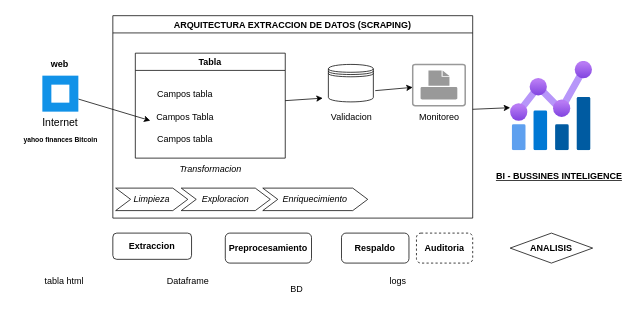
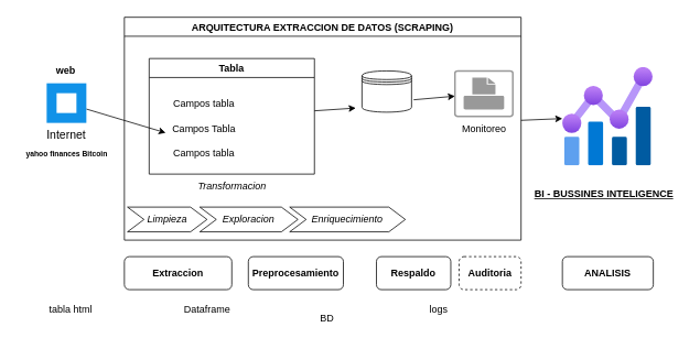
- <mxCell id="25" value="Validacion" style="text;html=1;align=center;verticalAlign=middle;resizable=0;points=[];autosize=1;strokeColor=none;fillColor=none;" vertex="1" parent="16"><mxGeometry x="277.5" y="120" width="80" height="30" as="geometry" /></mxCell>
- <mxCell id="33" value="&lt;b&gt;&lt;u&gt;BI - BUSSINES INTELIGENCE&lt;/u&gt;&lt;/b&gt;" style="text;html=1;align=center;verticalAlign=middle;resizable=0;points=[];autosize=1;strokeColor=none;fillColor=none;" vertex="1" parent="1"><mxGeometry x="650" y="220" width="190" height="30" as="geometry" /></mxCell>
+ <mxCell id="33" value="&lt;b&gt;&lt;u&gt;BI - BUSSINES INTELIGENCE&lt;/u&gt;&lt;/b&gt;" style="text;html=1;align=center;verticalAlign=middle;resizable=0;points=[];autosize=1;strokeColor=none;fillColor=none;" vertex="1" parent="1"><mxGeometry x="635" y="220" width="190" height="30" as="geometry" /></mxCell>
- <mxCell id="2" value="&lt;b&gt;Extraccion&lt;/b&gt;" style="rounded=1;whiteSpace=wrap;html=1;" vertex="1" parent="1"><mxGeometry x="150" y="310" width="105" height="35" as="geometry" /></mxCell>
+ <mxCell id="2" value="&lt;b&gt;Extraccion&lt;/b&gt;" style="rounded=1;whiteSpace=wrap;html=1;" vertex="1" parent="1"><mxGeometry x="150" y="310" width="130" height="40" as="geometry" /></mxCell>
- <mxCell id="32" value="&lt;b&gt;ANALISIS&lt;/b&gt;" style="rhombus;whiteSpace=wrap;html=1;" vertex="1" parent="1"><mxGeometry x="680" y="310" width="110" height="40" as="geometry" /></mxCell>
+ <mxCell id="32" value="&lt;b&gt;ANALISIS&lt;/b&gt;" style="rounded=1;whiteSpace=wrap;html=1;" vertex="1" parent="1"><mxGeometry x="680" y="310" width="110" height="40" as="geometry" /></mxCell>
